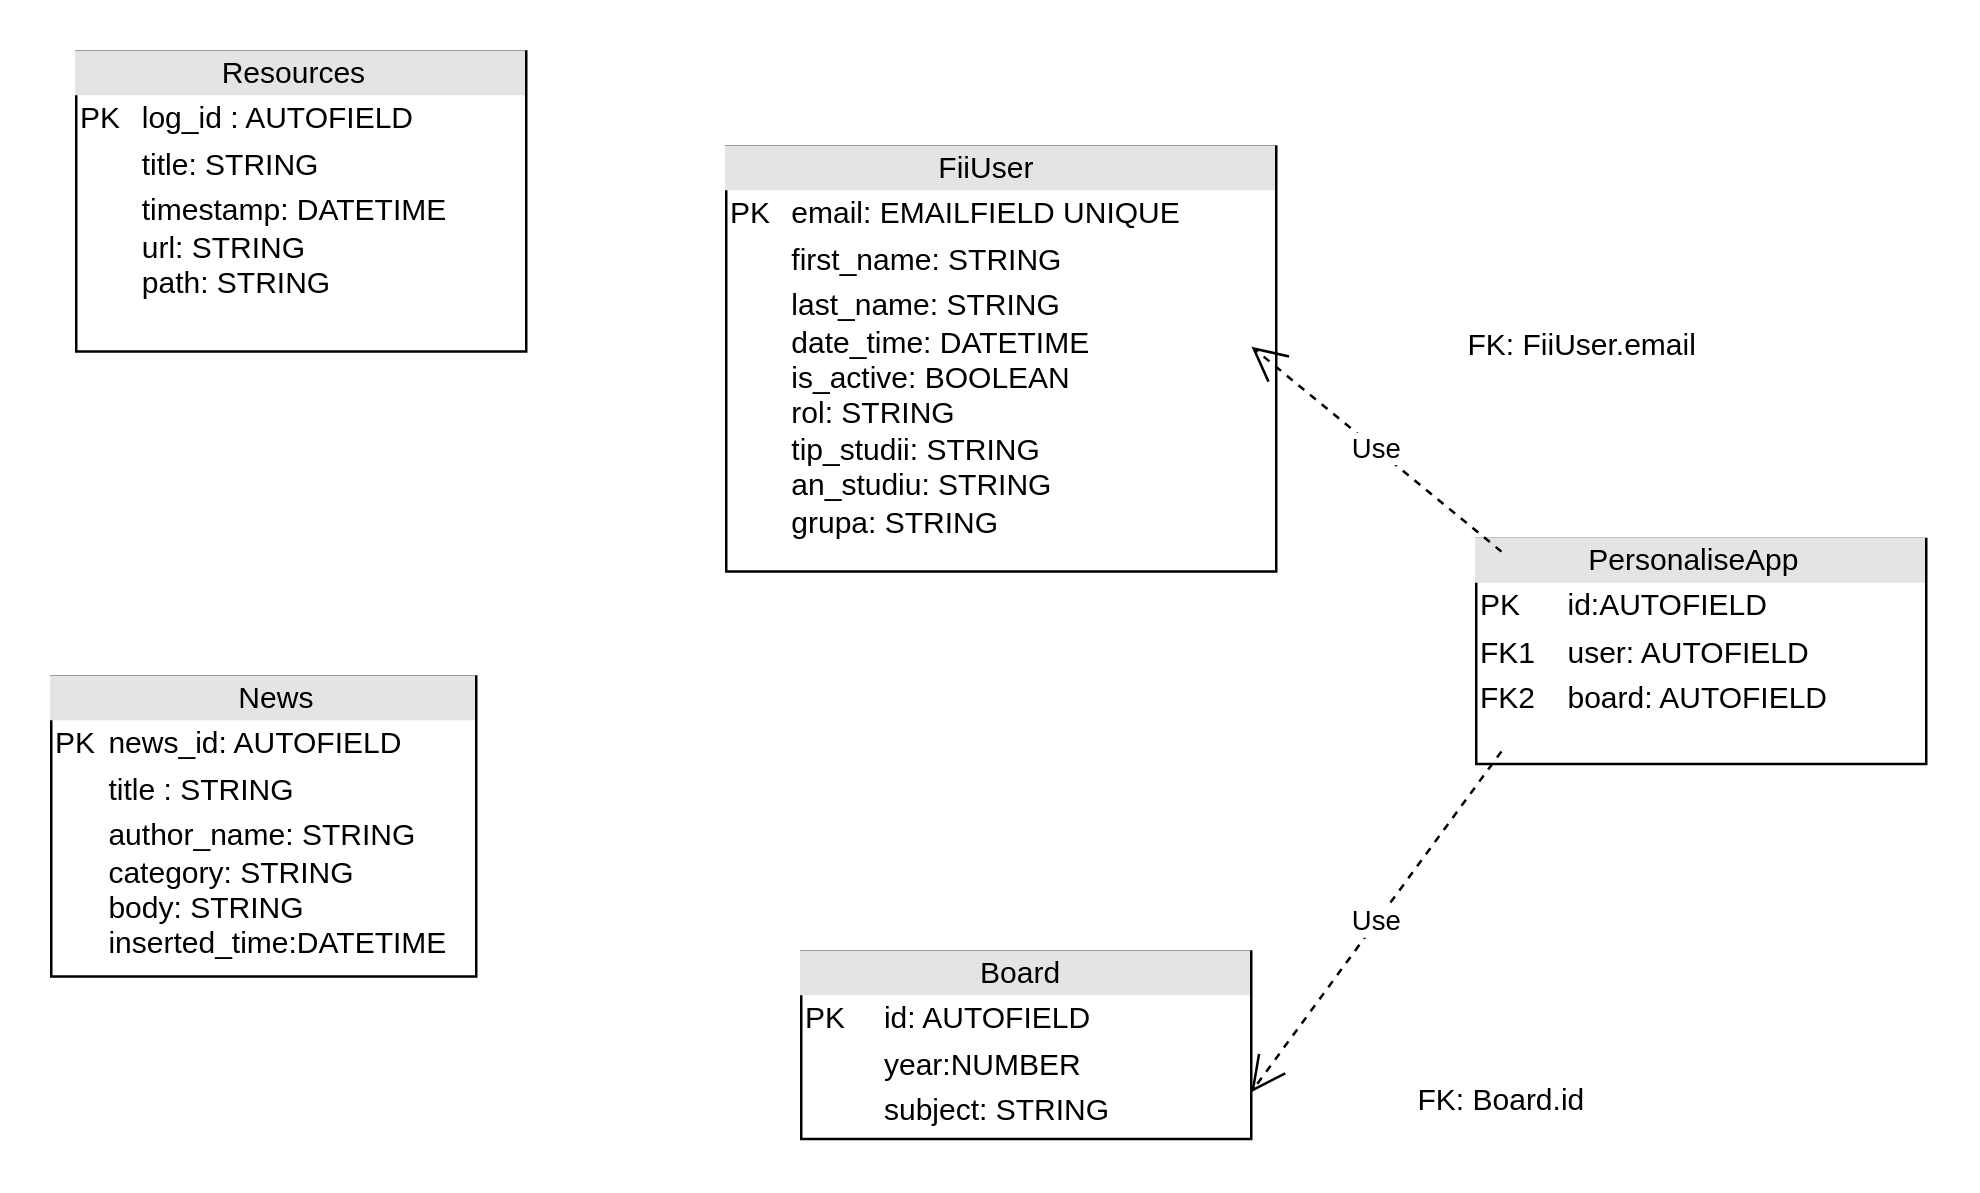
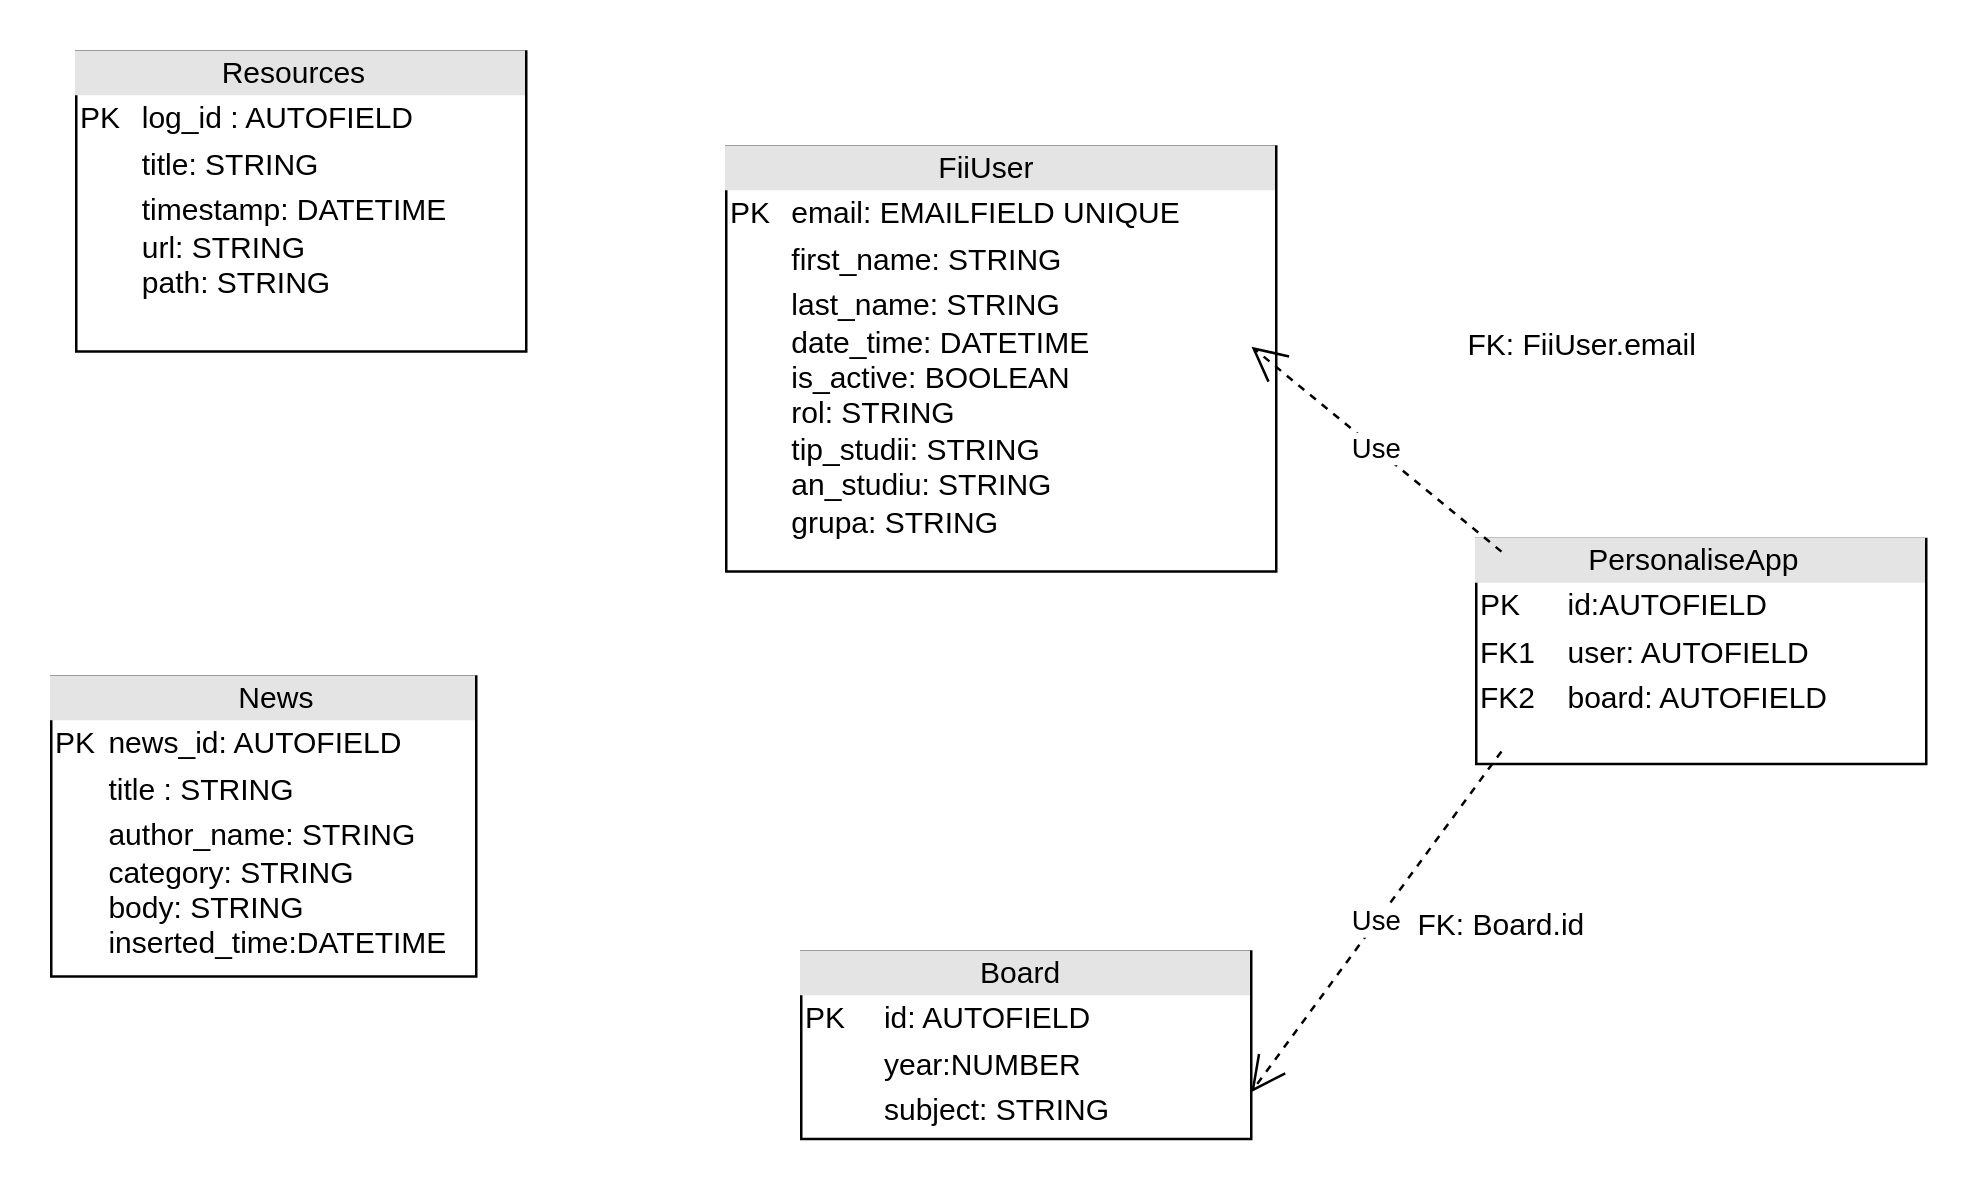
- <mxCell id="9" value="FK: Board.id" style="text;html=1;resizable=0;points=[];autosize=1;align=left;verticalAlign=top;spacingTop=-4;" vertex="1" parent="1"><mxGeometry x="565" y="430" width="80" height="20" as="geometry" /></mxCell>
+ <mxCell id="9" value="FK: Board.id" style="text;html=1;resizable=0;points=[];autosize=1;align=left;verticalAlign=top;spacingTop=-4;" vertex="1" parent="1"><mxGeometry x="565" y="360" width="80" height="20" as="geometry" /></mxCell>
